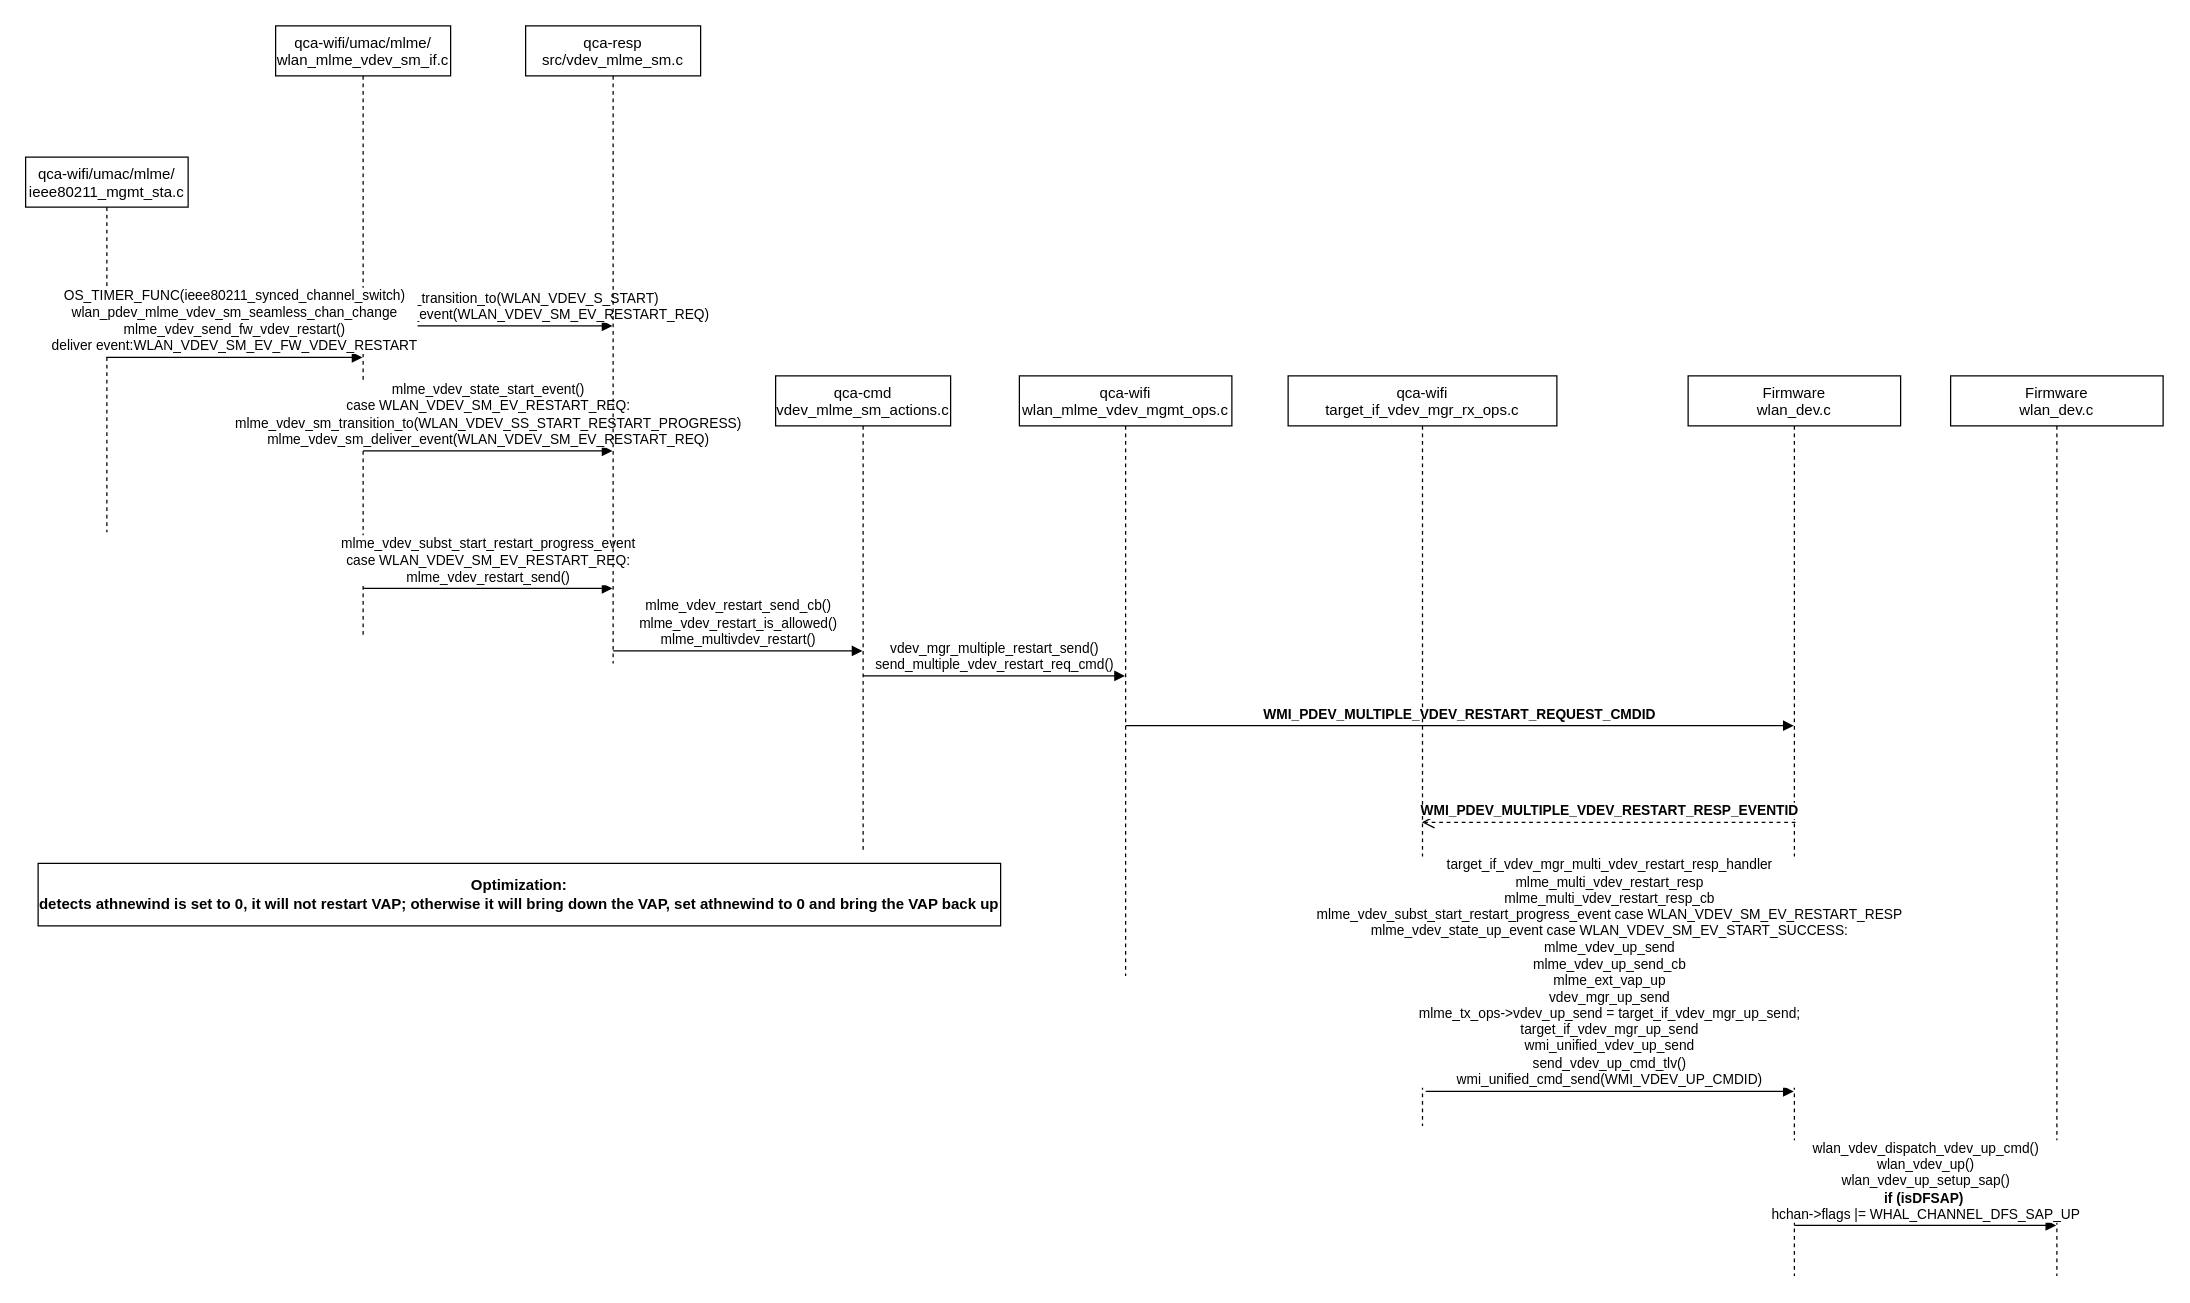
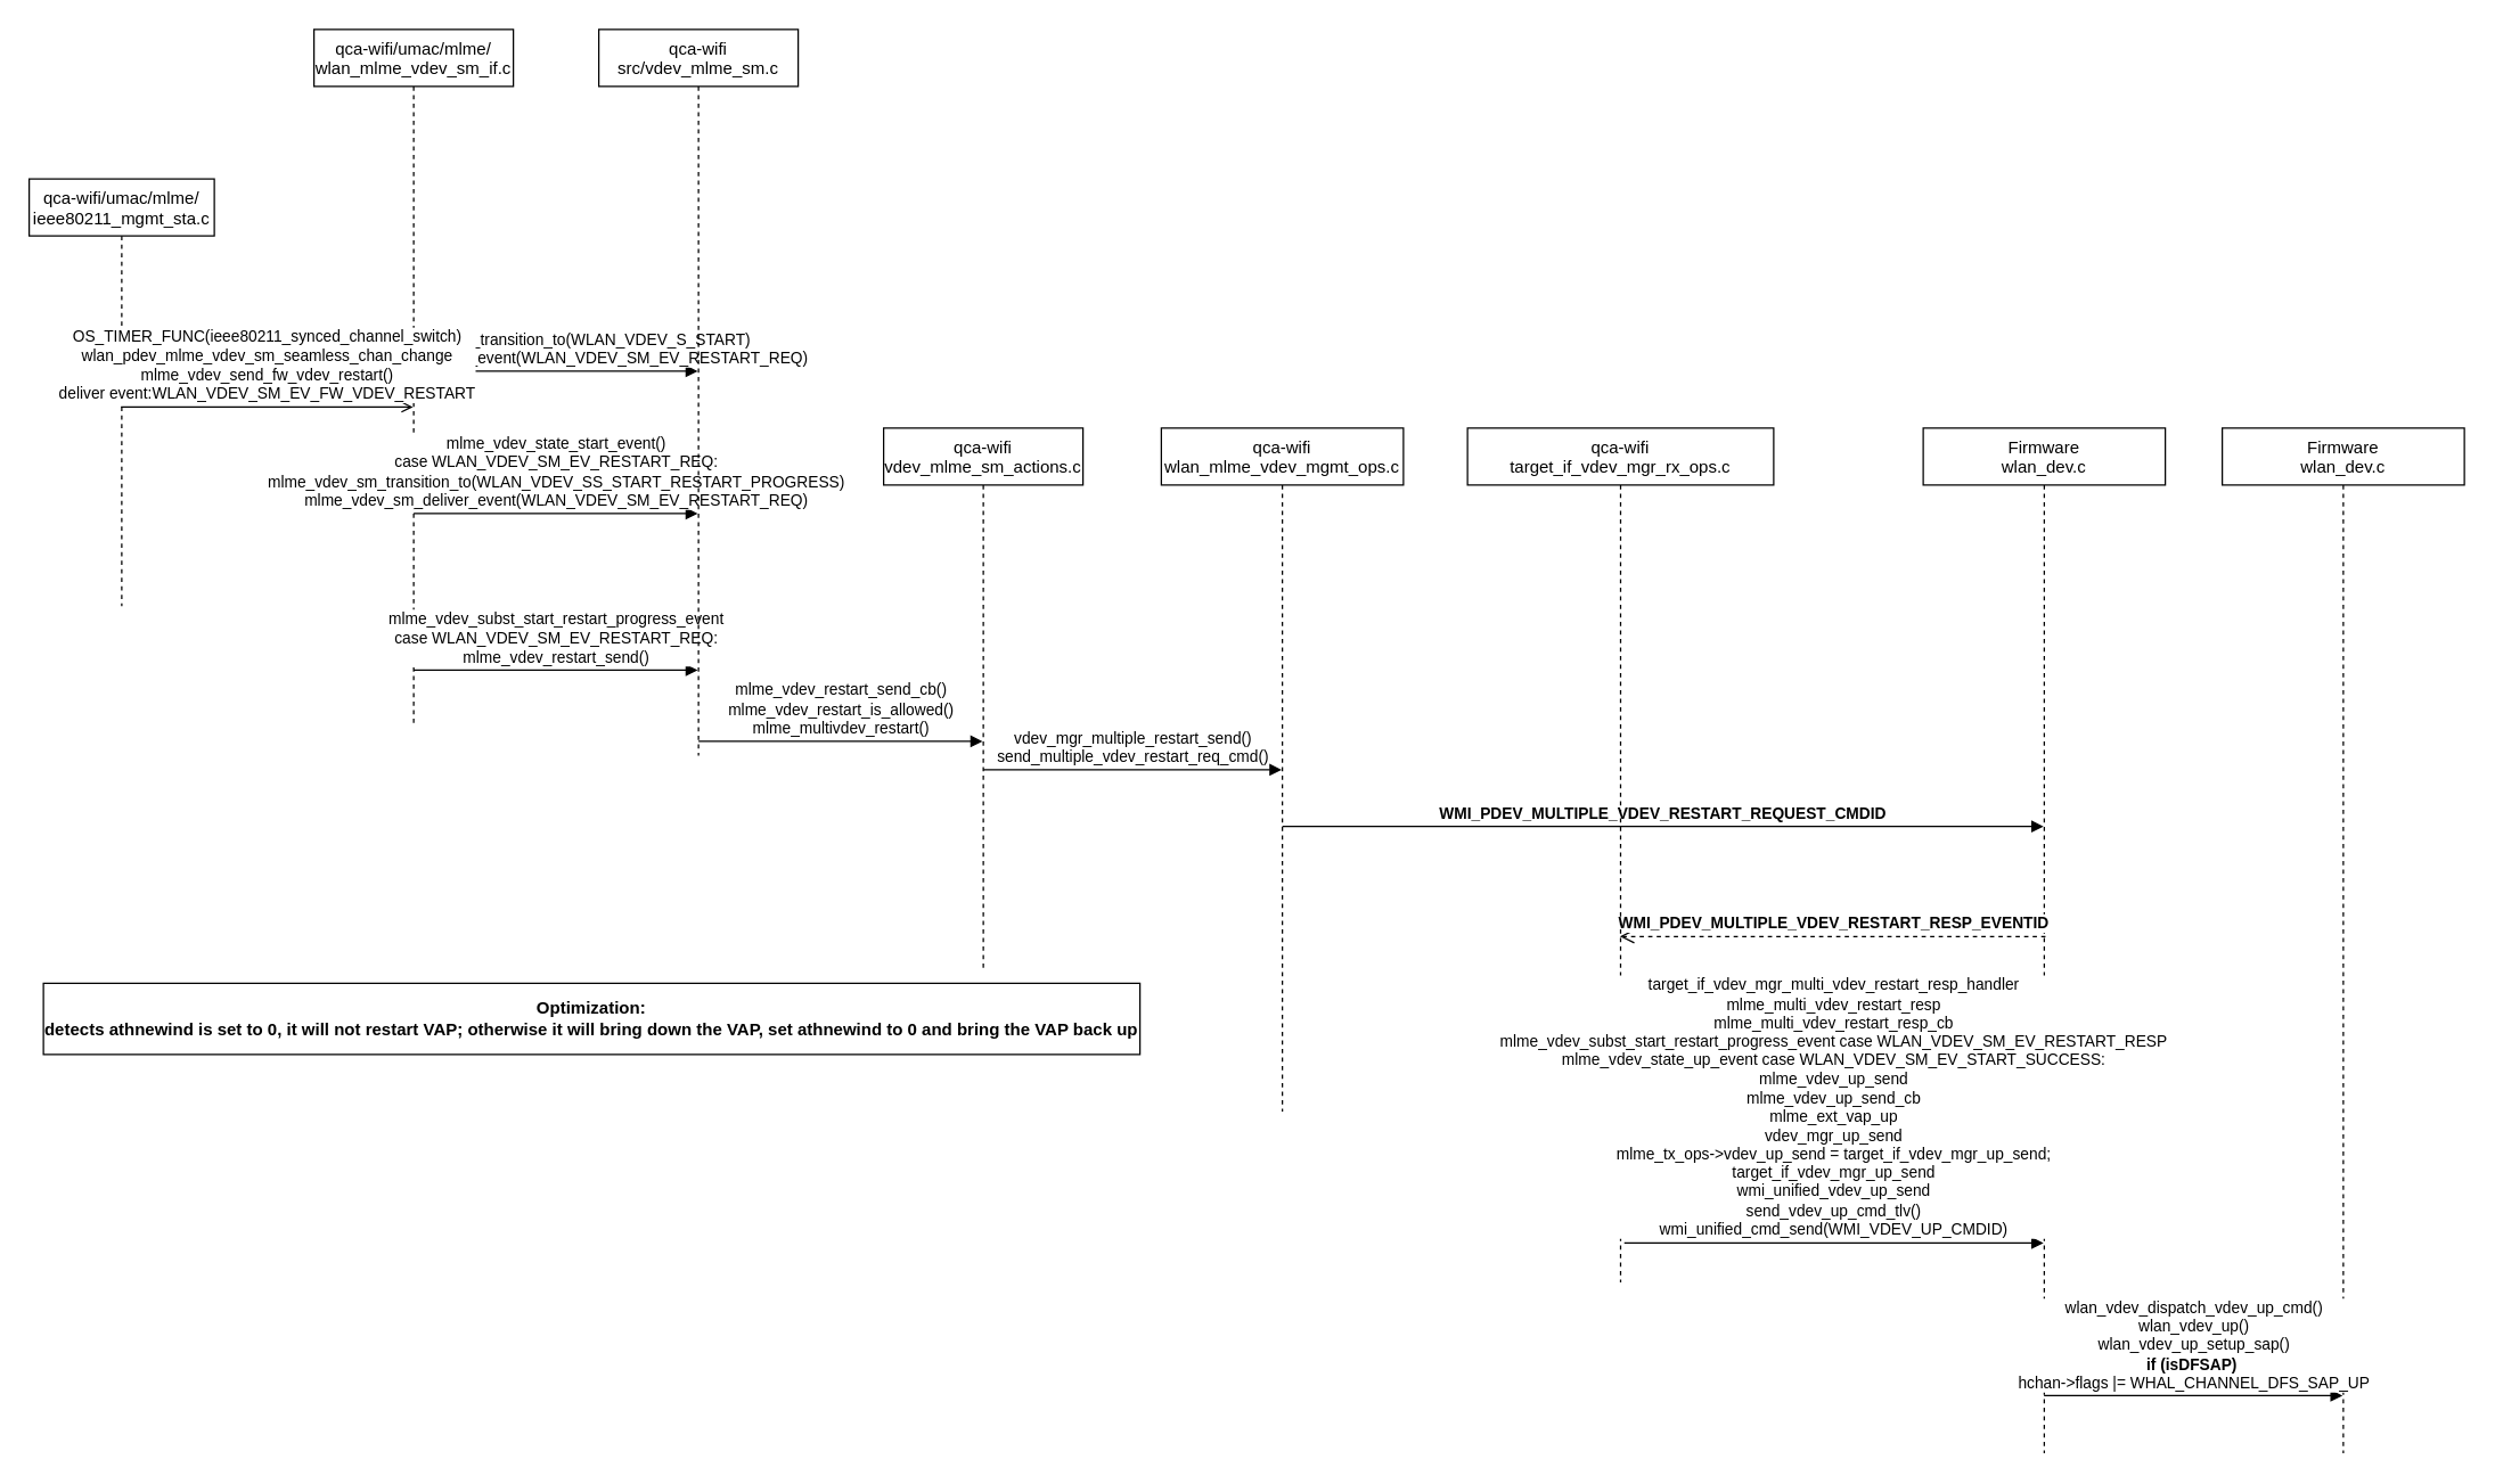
- <mxCell id="8" value="qca-resp&#10;src/vdev_mlme_sm.c" style="shape=umlLifeline;perimeter=lifelinePerimeter;container=1;collapsible=0;recursiveResize=0;rounded=0;shadow=0;strokeWidth=1;" parent="1" vertex="1"><mxGeometry x="420" width="140" height="510" as="geometry" y="20" /></mxCell>
+ <mxCell id="8" value="qca-wifi&#10;src/vdev_mlme_sm.c" style="shape=umlLifeline;perimeter=lifelinePerimeter;container=1;collapsible=0;recursiveResize=0;rounded=0;shadow=0;strokeWidth=1;" parent="1" vertex="1"><mxGeometry x="420" width="140" height="510" as="geometry" y="20" /></mxCell>
- <mxCell id="7" value="OS_TIMER_FUNC(ieee80211_synced_channel_switch)&lt;br&gt;wlan_pdev_mlme_vdev_sm_seamless_chan_change&lt;br&gt;mlme_vdev_send_fw_vdev_restart()&lt;br&gt;deliver event:WLAN_VDEV_SM_EV_FW_VDEV_RESTART" style="html=1;verticalAlign=bottom;endArrow=block;exitX=0.496;exitY=0.534;exitDx=0;exitDy=0;exitPerimeter=0;" parent="1" source="2" target="3" edge="1"><mxGeometry width="80" relative="1" as="geometry"><mxPoint x="120" y="180" as="sourcePoint" /><mxPoint x="200" y="180" as="targetPoint" /></mxGeometry></mxCell>
+ <mxCell id="7" value="OS_TIMER_FUNC(ieee80211_synced_channel_switch)&lt;br&gt;wlan_pdev_mlme_vdev_sm_seamless_chan_change&lt;br&gt;mlme_vdev_send_fw_vdev_restart()&lt;br&gt;deliver event:WLAN_VDEV_SM_EV_FW_VDEV_RESTART" style="html=1;verticalAlign=bottom;endArrow=open;exitX=0.496;exitY=0.534;exitDx=0;exitDy=0;exitPerimeter=0;" parent="1" source="2" target="3" edge="1"><mxGeometry width="80" relative="1" as="geometry"><mxPoint x="120" y="180" as="sourcePoint" /><mxPoint x="200" y="180" as="targetPoint" /></mxGeometry></mxCell>
- <mxCell id="10" value="qca-cmd&#10;vdev_mlme_sm_actions.c" style="shape=umlLifeline;perimeter=lifelinePerimeter;container=1;collapsible=0;recursiveResize=0;rounded=0;shadow=0;strokeWidth=1;" parent="1" vertex="1"><mxGeometry x="620" y="300" width="140" height="380" as="geometry" /></mxCell>
+ <mxCell id="10" value="qca-wifi&#10;vdev_mlme_sm_actions.c" style="shape=umlLifeline;perimeter=lifelinePerimeter;container=1;collapsible=0;recursiveResize=0;rounded=0;shadow=0;strokeWidth=1;" parent="1" vertex="1"><mxGeometry x="620" y="300" width="140" height="380" as="geometry" /></mxCell>
